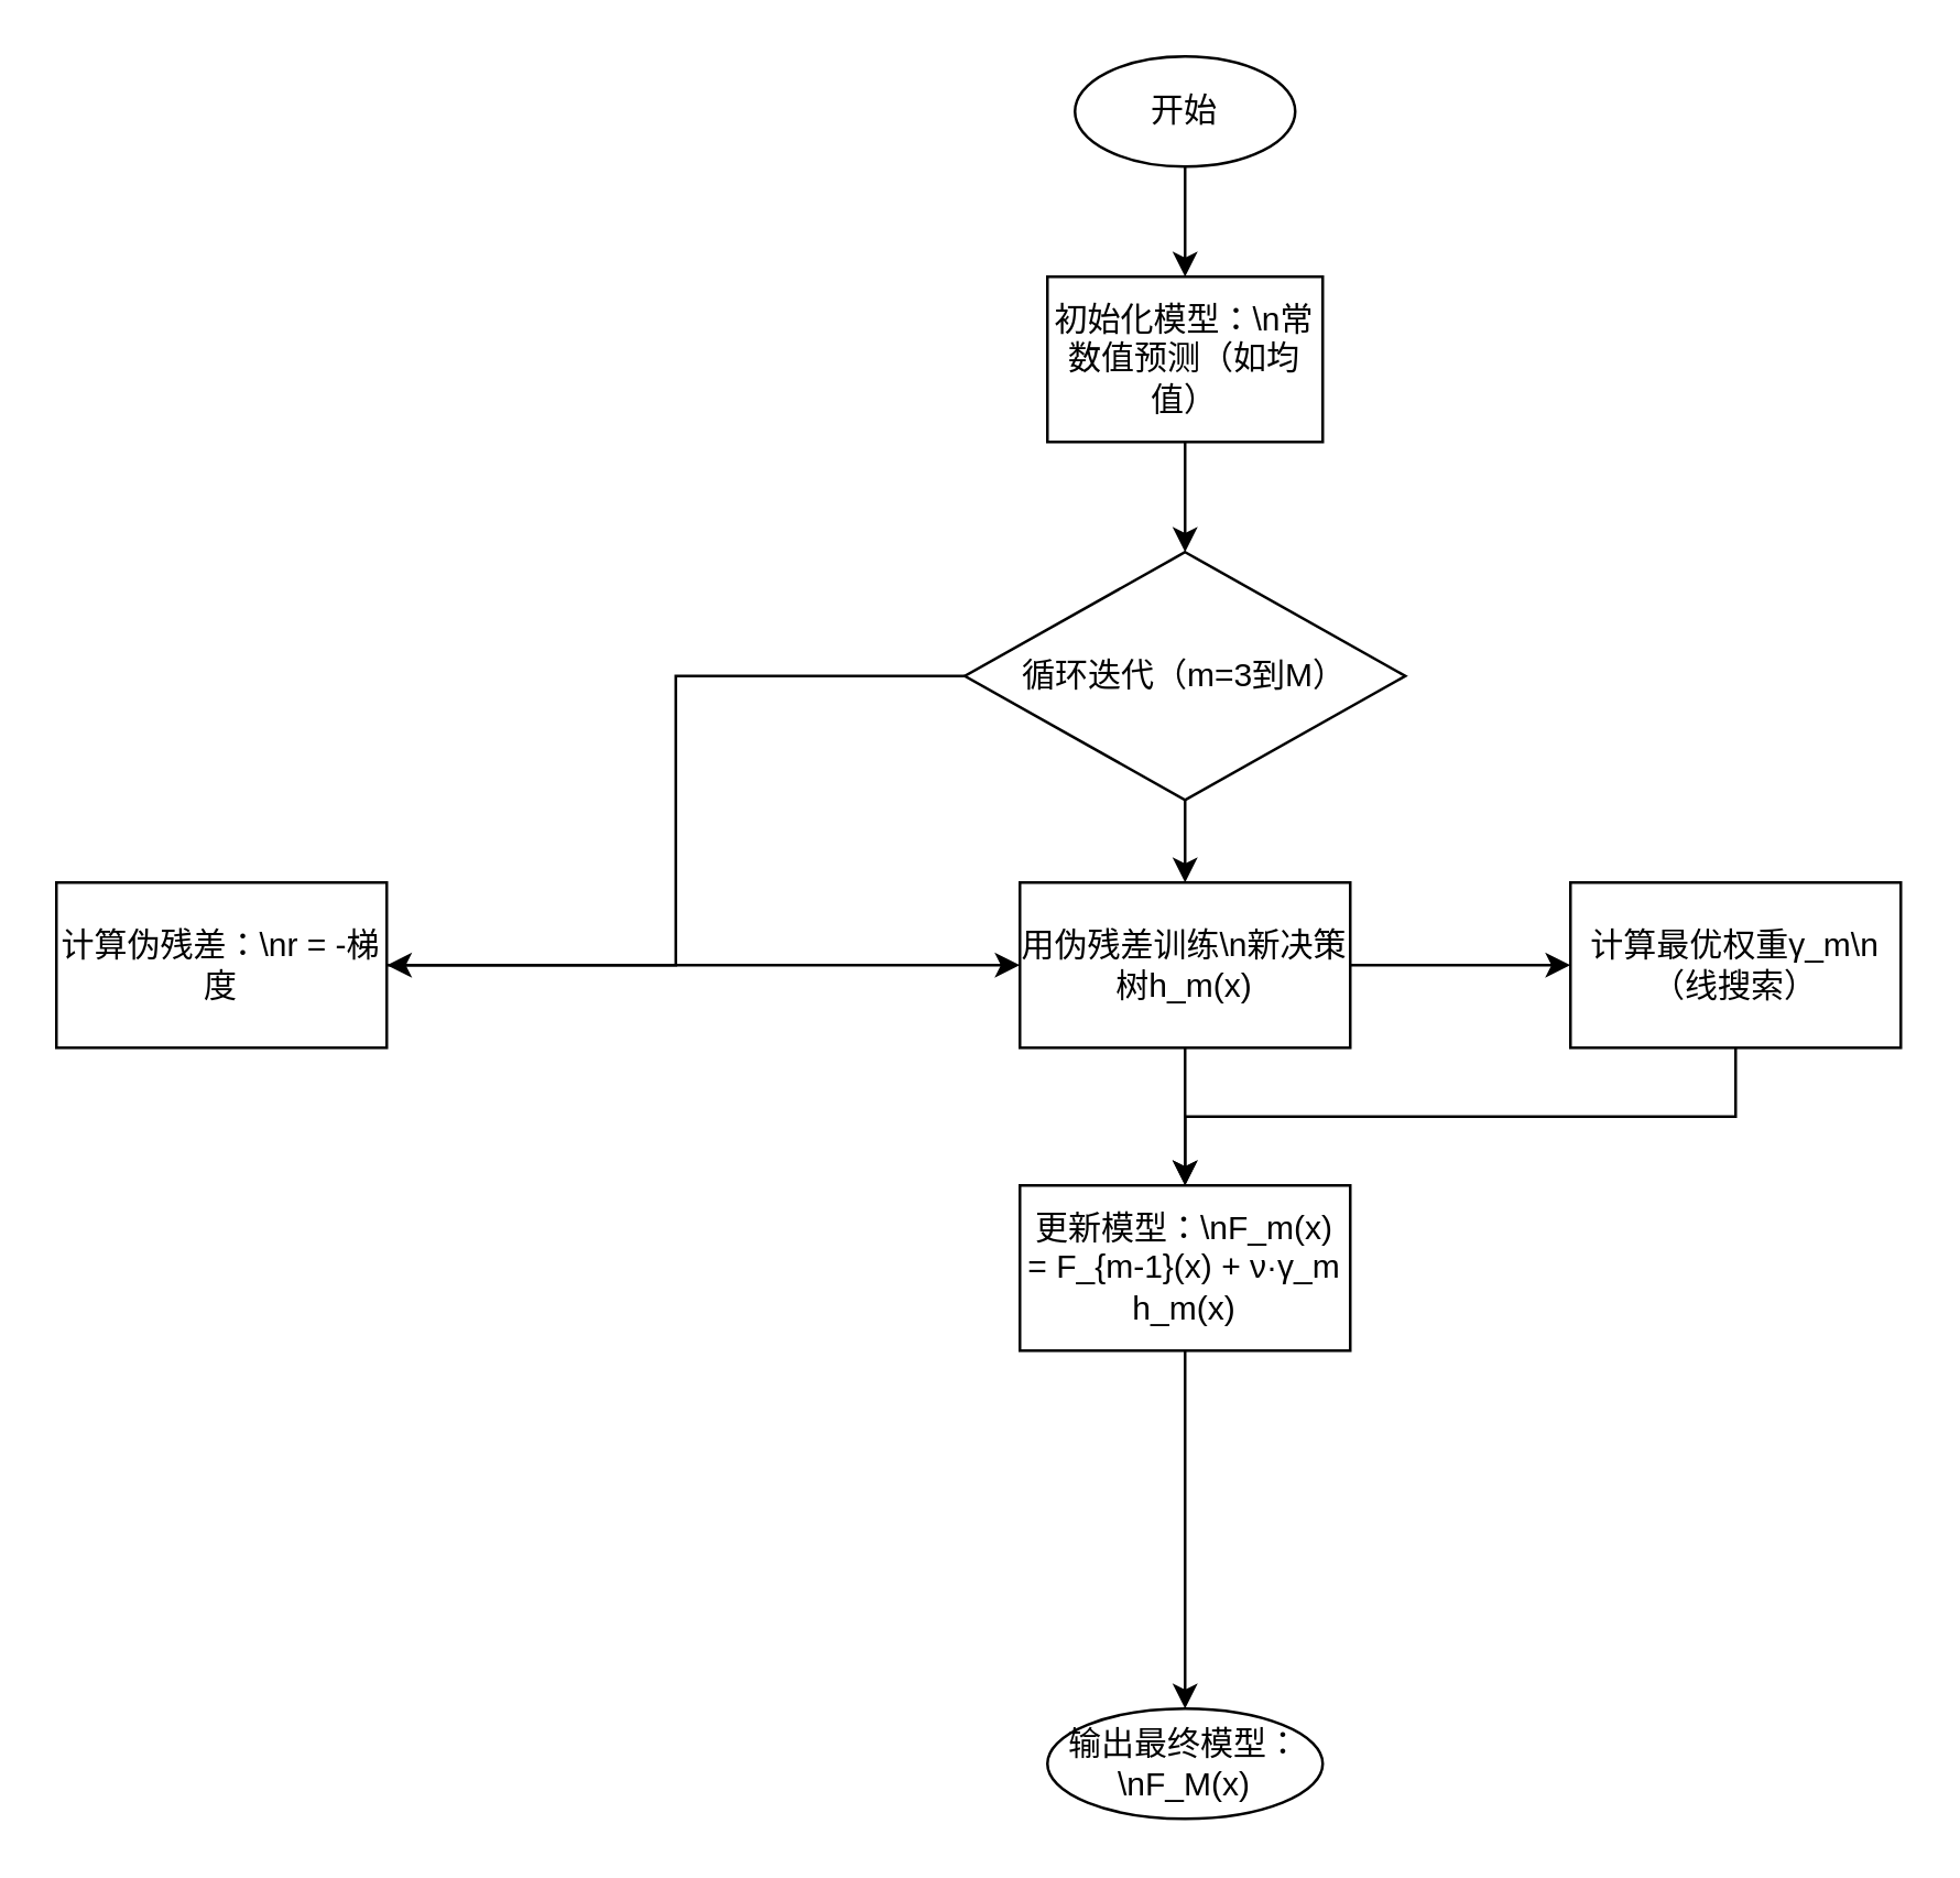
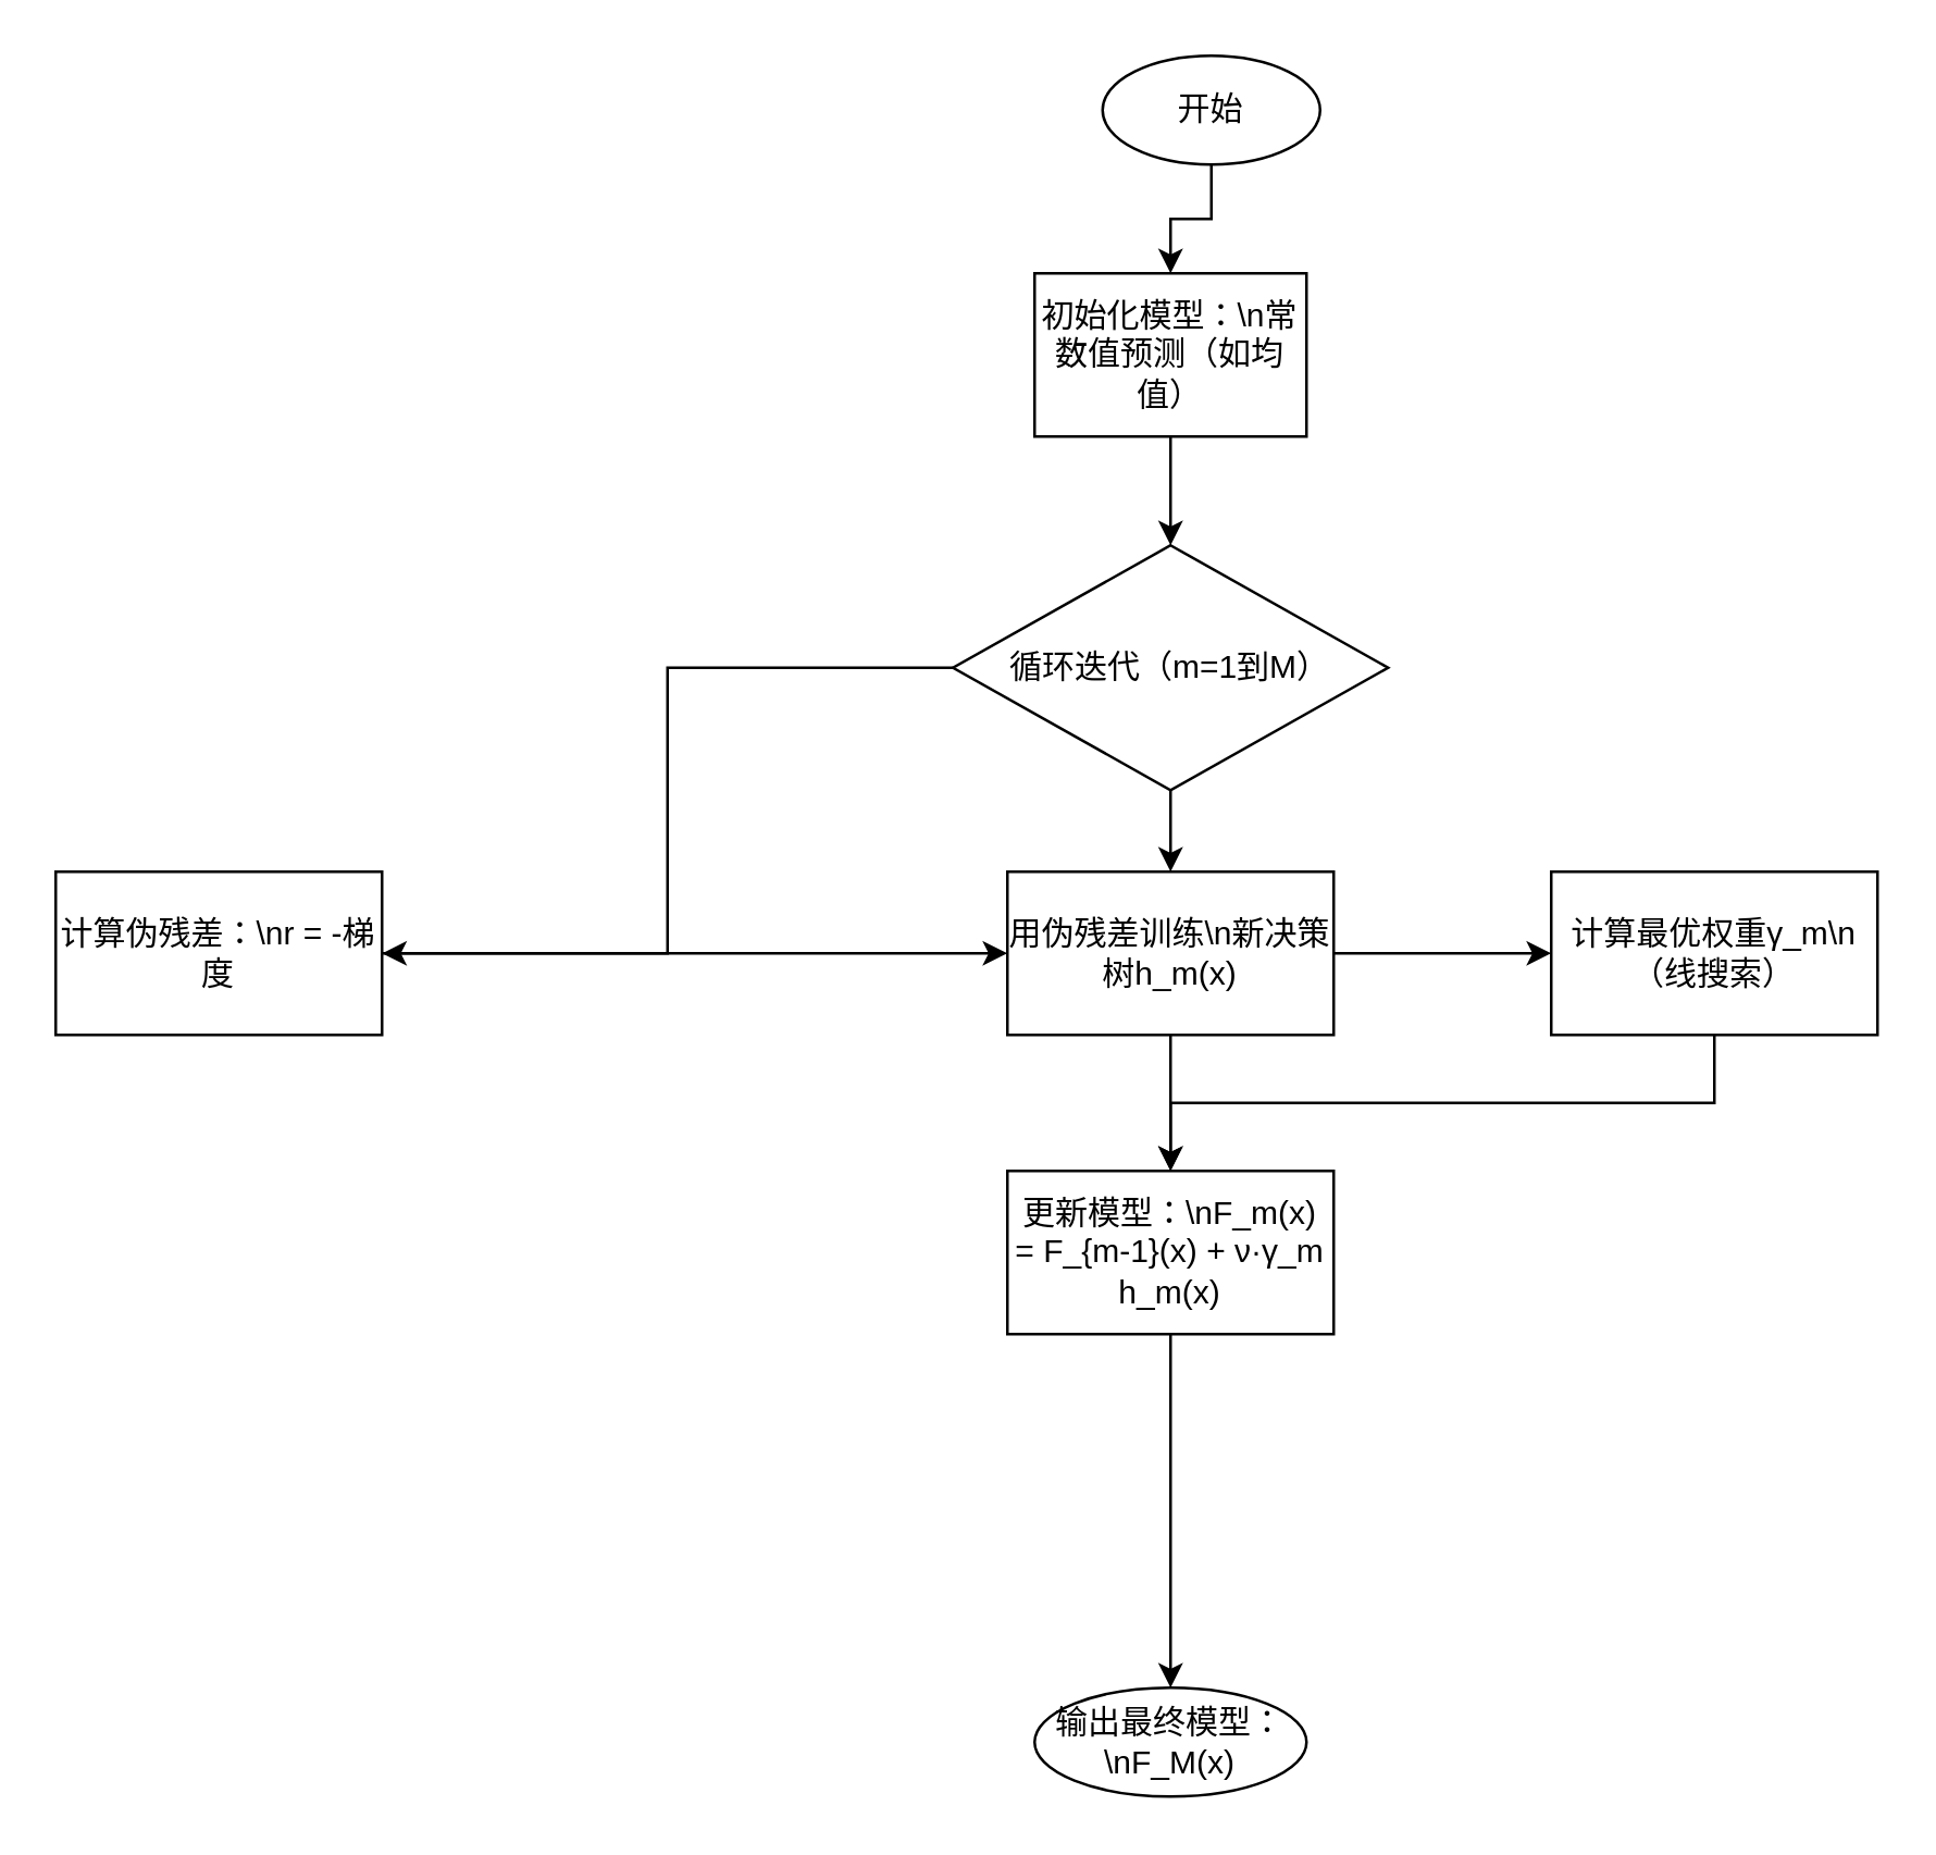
- <mxCell id="2" value="开始" style="ellipse;whiteSpace=wrap;html=1;" vertex="1" parent="1"><mxGeometry x="390" y="20" width="80" height="40" as="geometry" /></mxCell>
+ <mxCell id="2" value="开始" style="ellipse;whiteSpace=wrap;html=1;" vertex="1" parent="1"><mxGeometry x="405" y="20" width="80" height="40" as="geometry" /></mxCell>
- <mxCell id="5" value="循环迭代（m=3到M）" style="rhombus;whiteSpace=wrap;html=1;" vertex="1" parent="1"><mxGeometry x="350" y="200" width="160" height="90" as="geometry" /></mxCell>
+ <mxCell id="5" value="循环迭代（m=1到M）" style="rhombus;whiteSpace=wrap;html=1;" vertex="1" parent="1"><mxGeometry x="350" y="200" width="160" height="90" as="geometry" /></mxCell>
